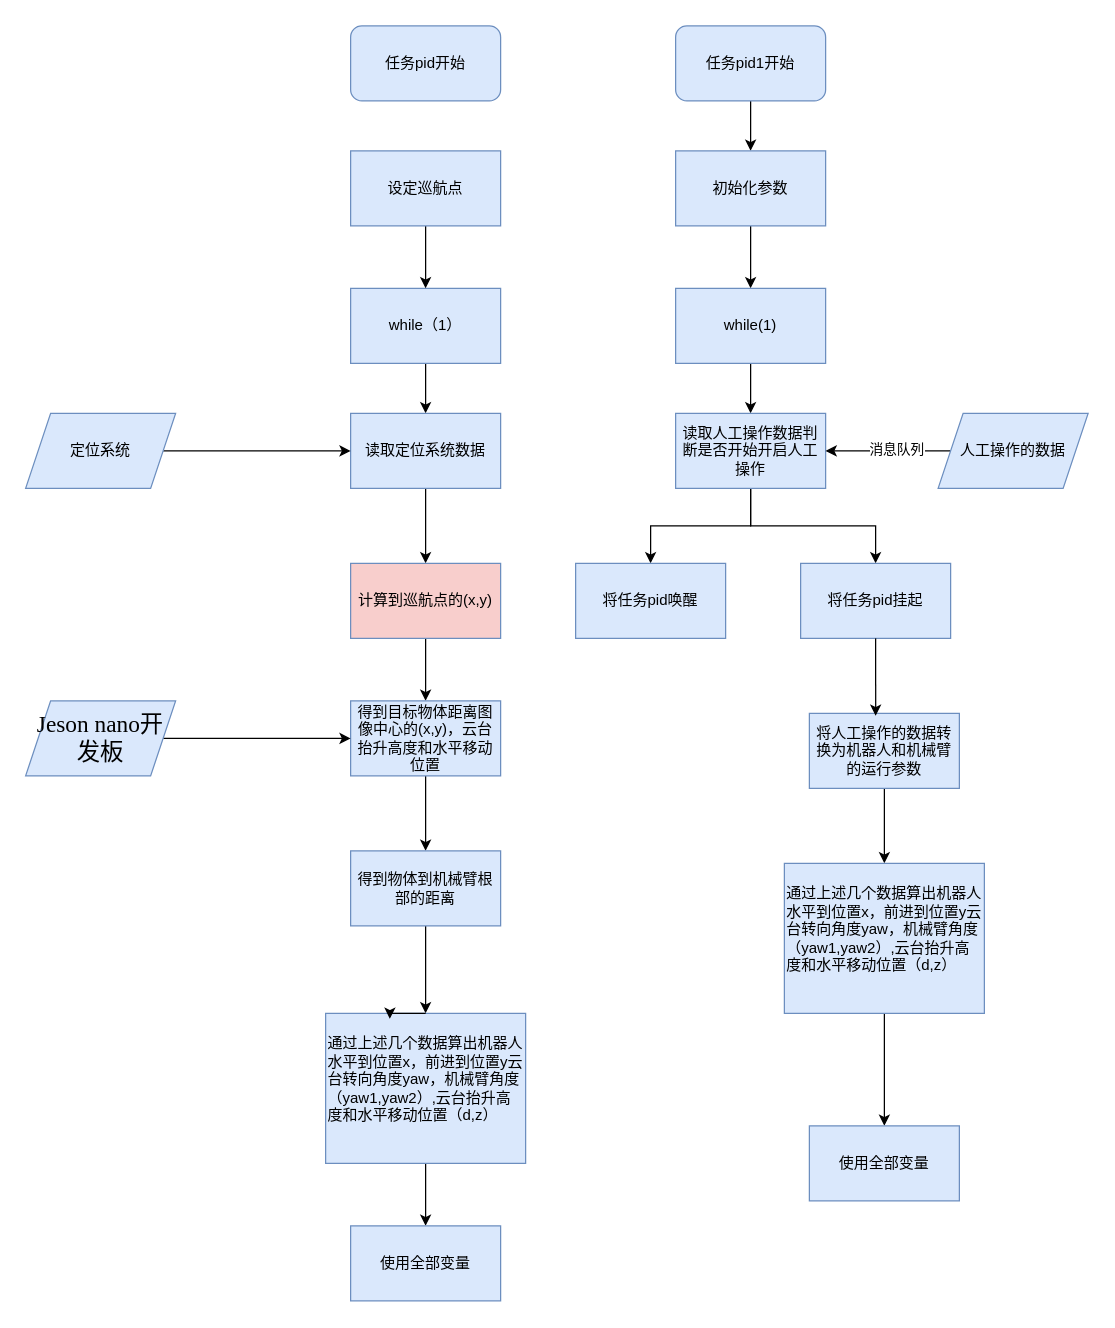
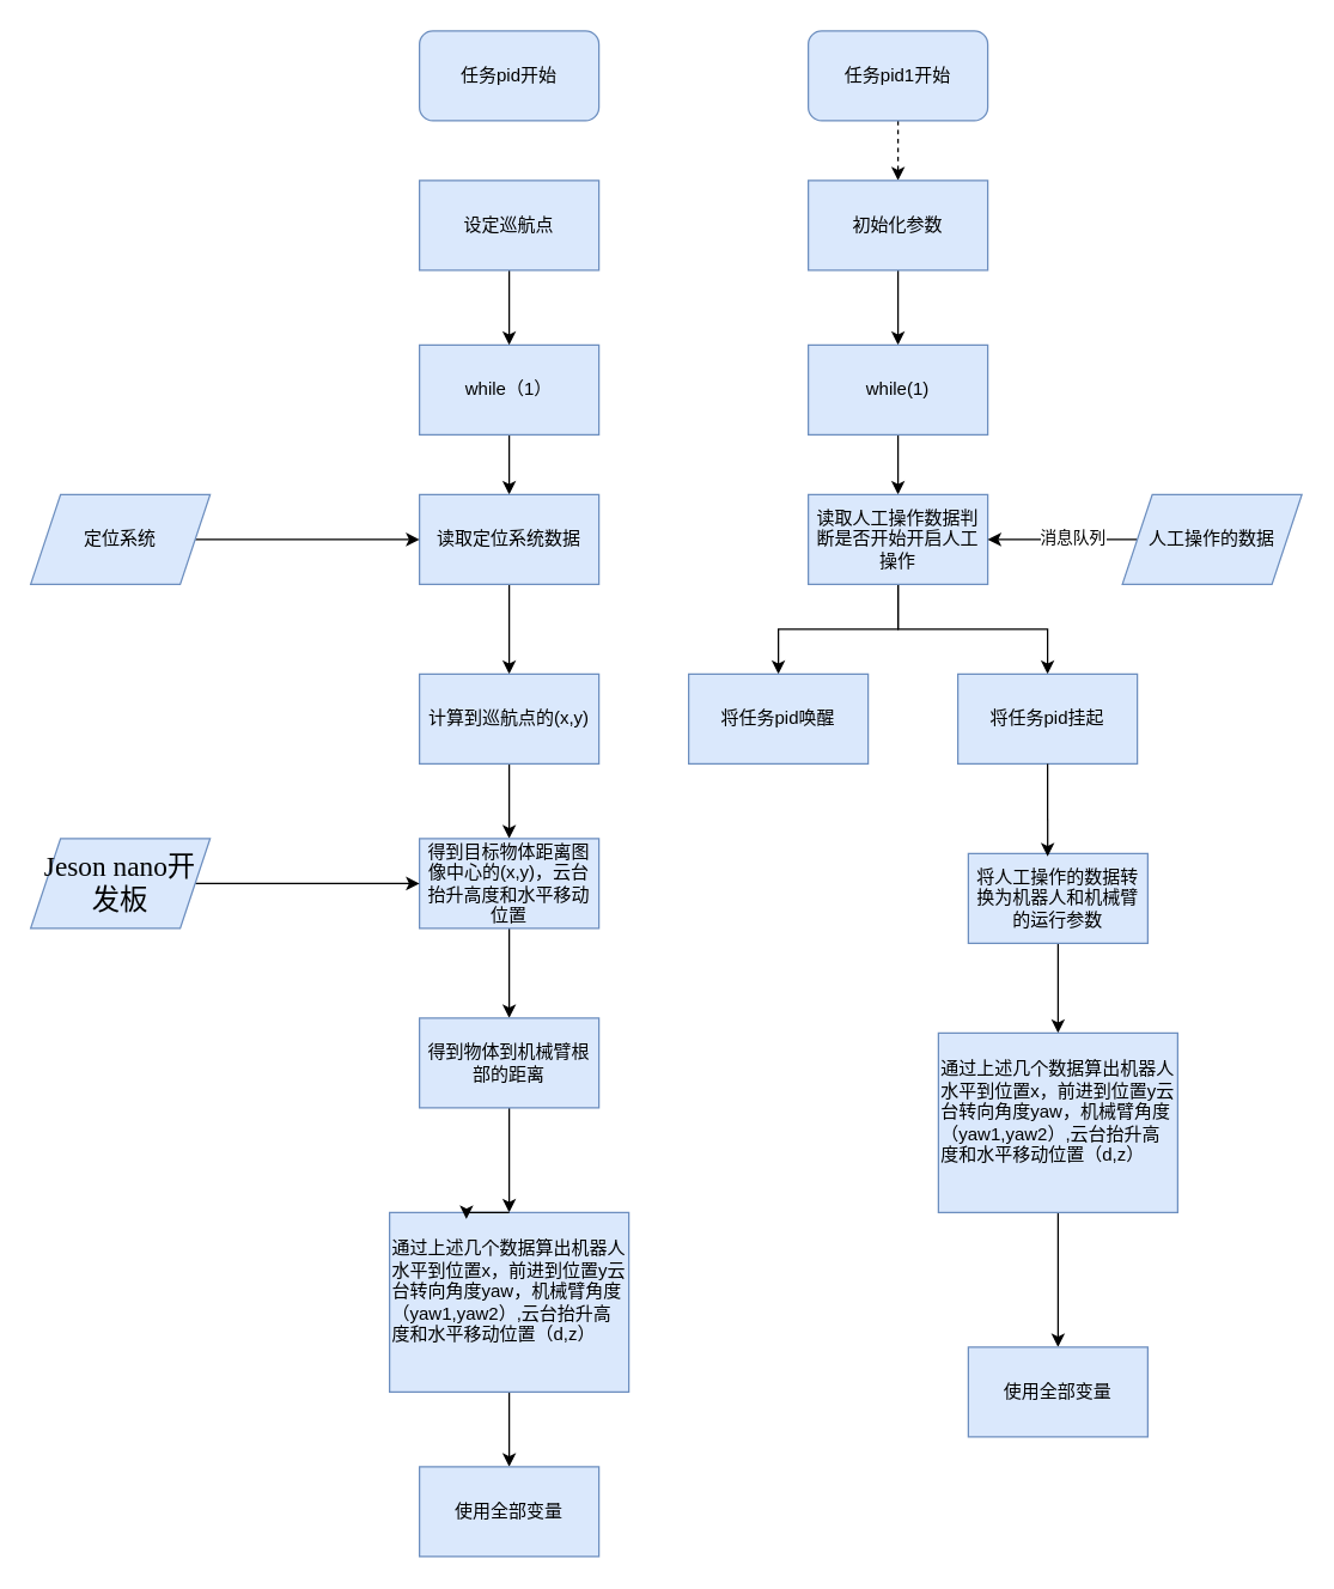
- <mxCell id="13" style="edgeStyle=orthogonalEdgeStyle;rounded=0;orthogonalLoop=1;jettySize=auto;html=1;exitX=0.5;exitY=1;exitDx=0;exitDy=0;entryX=0.5;entryY=0;entryDx=0;entryDy=0;" edge="1" parent="1" source="14" target="16"><mxGeometry relative="1" as="geometry" /></mxCell>
+ <mxCell id="13" style="edgeStyle=orthogonalEdgeStyle;rounded=0;orthogonalLoop=1;jettySize=auto;html=1;exitX=0.5;exitY=1;exitDx=0;exitDy=0;entryX=0.5;entryY=0;entryDx=0;entryDy=0;dashed=1;" edge="1" parent="1" source="14" target="16"><mxGeometry relative="1" as="geometry" /></mxCell>
- <mxCell id="10" value="计算到巡航点的(x,y)" style="rounded=0;whiteSpace=wrap;html=1;fillColor=#f8cecc;strokeColor=#6c8ebf;" vertex="1" parent="1"><mxGeometry x="280" y="450" width="120" height="60" as="geometry" /></mxCell>
+ <mxCell id="10" value="计算到巡航点的(x,y)" style="rounded=0;whiteSpace=wrap;html=1;fillColor=#dae8fc;strokeColor=#6c8ebf;" vertex="1" parent="1"><mxGeometry x="280" y="450" width="120" height="60" as="geometry" /></mxCell>
